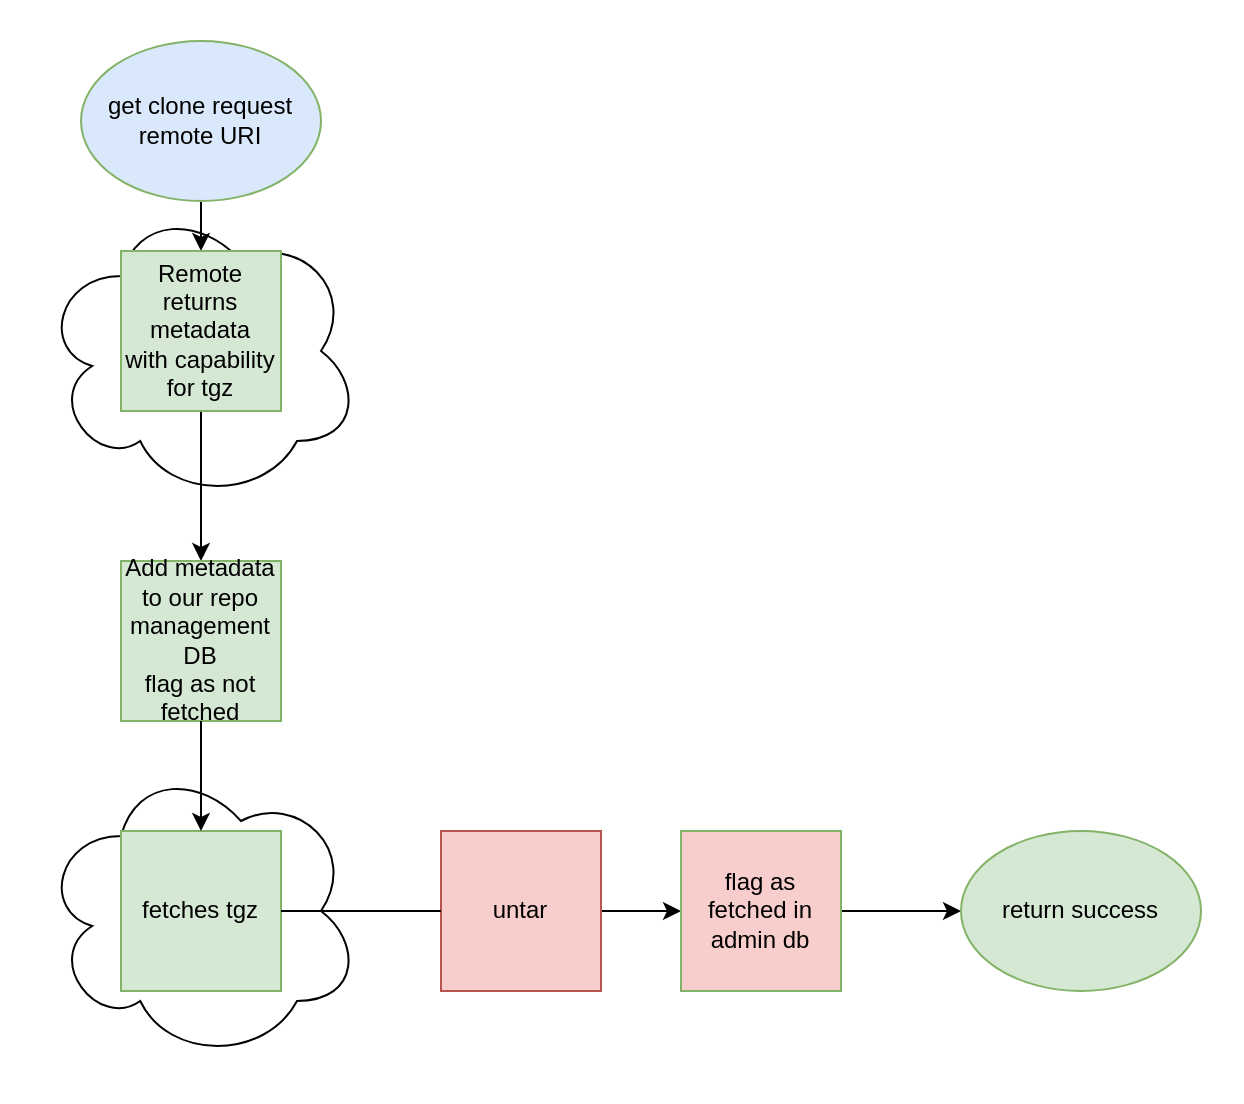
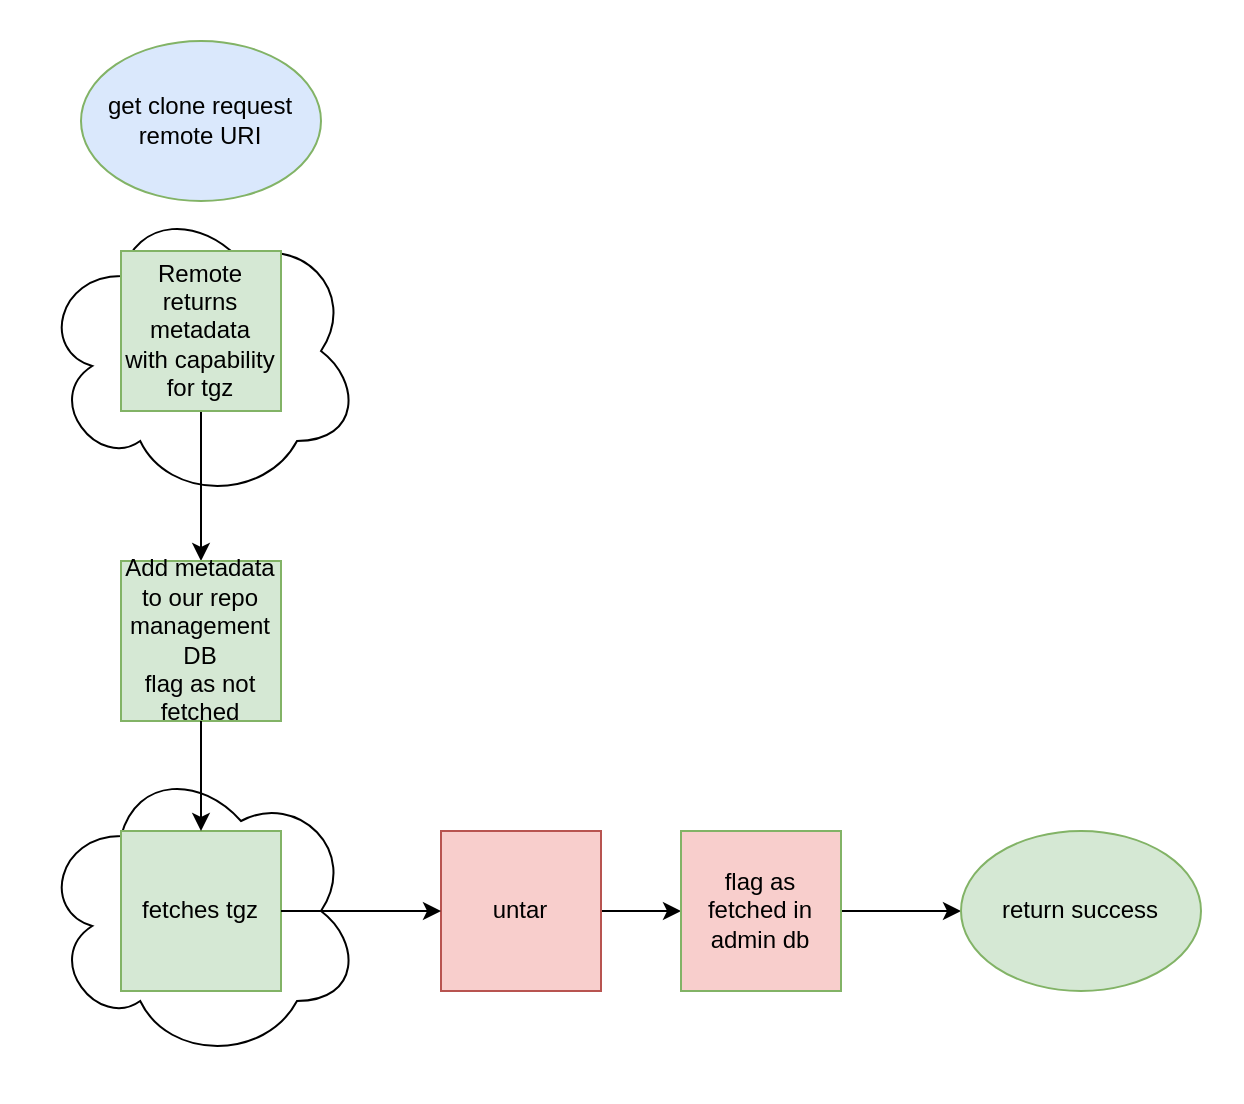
- <mxCell id="5" value="" style="edgeStyle=orthogonalEdgeStyle;rounded=0;orthogonalLoop=1;jettySize=auto;html=1;" parent="1" source="6" target="7" edge="1"><mxGeometry relative="1" as="geometry" /></mxCell>
- <mxCell id="13" value="" style="endArrow=none;html=1;exitX=1;exitY=0.5;exitDx=0;exitDy=0;" parent="1" source="9" target="12" edge="1"><mxGeometry width="50" height="50" relative="1" as="geometry"><mxPoint x="210" y="370" as="sourcePoint" /><mxPoint x="260" y="320" as="targetPoint" /></mxGeometry></mxCell>
+ <mxCell id="13" value="" style="endArrow=classic;html=1;exitX=1;exitY=0.5;exitDx=0;exitDy=0;" parent="1" source="9" target="12" edge="1"><mxGeometry width="50" height="50" relative="1" as="geometry"><mxPoint x="210" y="370" as="sourcePoint" /><mxPoint x="260" y="320" as="targetPoint" /></mxGeometry></mxCell>
